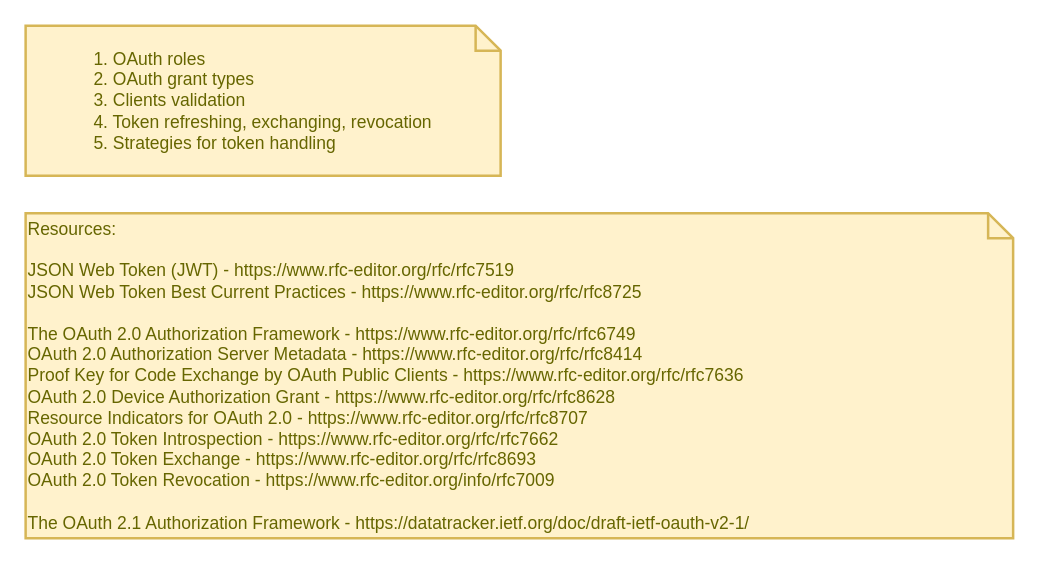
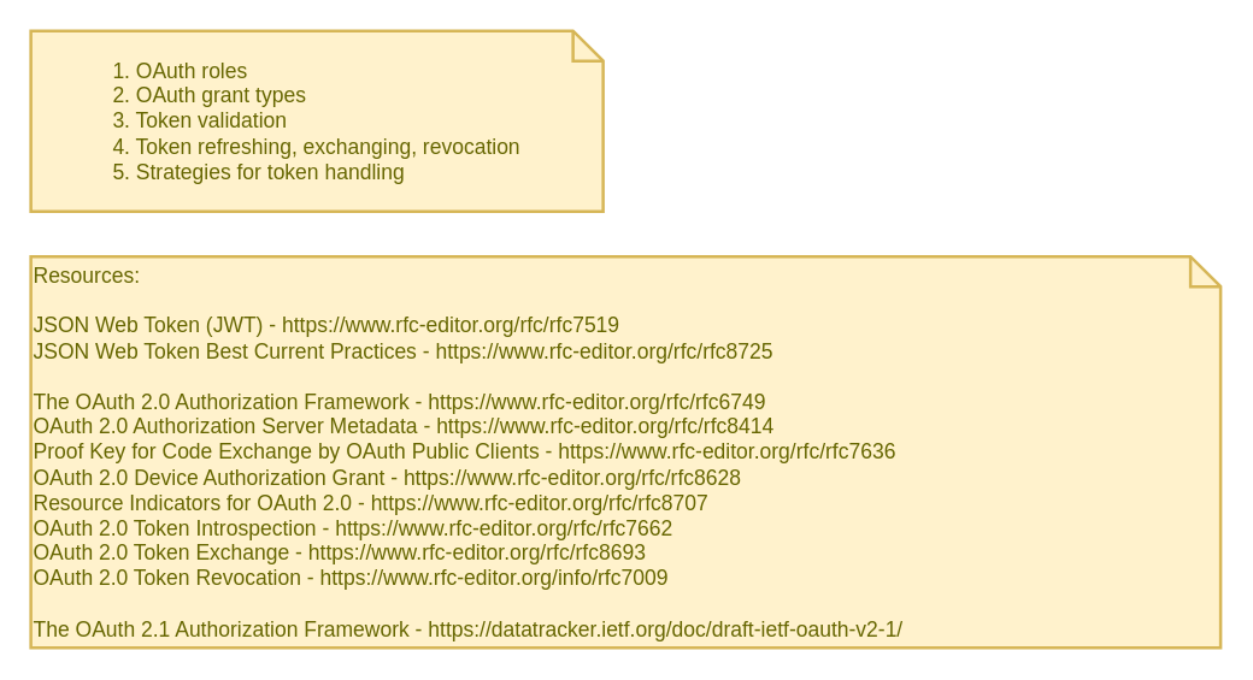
- <mxCell id="3" value="&lt;div style=&quot;text-align: left;&quot;&gt;&lt;span style=&quot;background-color: initial;&quot;&gt;1. OAuth roles&lt;/span&gt;&lt;br&gt;&lt;/div&gt;&lt;div style=&quot;text-align: left;&quot;&gt;&lt;span style=&quot;background-color: initial;&quot;&gt;2. OAuth grant types&lt;/span&gt;&lt;/div&gt;&lt;div style=&quot;text-align: left;&quot;&gt;&lt;span style=&quot;background-color: initial;&quot;&gt;3. Clients validation&lt;/span&gt;&lt;/div&gt;&lt;div style=&quot;text-align: left;&quot;&gt;4. Token refreshing, exchanging, revocation&lt;/div&gt;&lt;div style=&quot;text-align: left;&quot;&gt;5. Strategies for token handling&lt;br&gt;&lt;/div&gt;" style="shape=note;strokeWidth=2;fontSize=14;size=20;whiteSpace=wrap;html=1;fillColor=#fff2cc;strokeColor=#d6b656;fontColor=#666600;" parent="1" vertex="1"><mxGeometry x="20" y="20" width="380" height="120" as="geometry" /></mxCell>
+ <mxCell id="3" value="&lt;div style=&quot;text-align: left;&quot;&gt;&lt;span style=&quot;background-color: initial;&quot;&gt;1. OAuth roles&lt;/span&gt;&lt;br&gt;&lt;/div&gt;&lt;div style=&quot;text-align: left;&quot;&gt;&lt;span style=&quot;background-color: initial;&quot;&gt;2. OAuth grant types&lt;/span&gt;&lt;/div&gt;&lt;div style=&quot;text-align: left;&quot;&gt;&lt;span style=&quot;background-color: initial;&quot;&gt;3. Token validation&lt;/span&gt;&lt;/div&gt;&lt;div style=&quot;text-align: left;&quot;&gt;4. Token refreshing, exchanging, revocation&lt;/div&gt;&lt;div style=&quot;text-align: left;&quot;&gt;5. Strategies for token handling&lt;br&gt;&lt;/div&gt;" style="shape=note;strokeWidth=2;fontSize=14;size=20;whiteSpace=wrap;html=1;fillColor=#fff2cc;strokeColor=#d6b656;fontColor=#666600;" parent="1" vertex="1"><mxGeometry x="20" y="20" width="380" height="120" as="geometry" /></mxCell>
